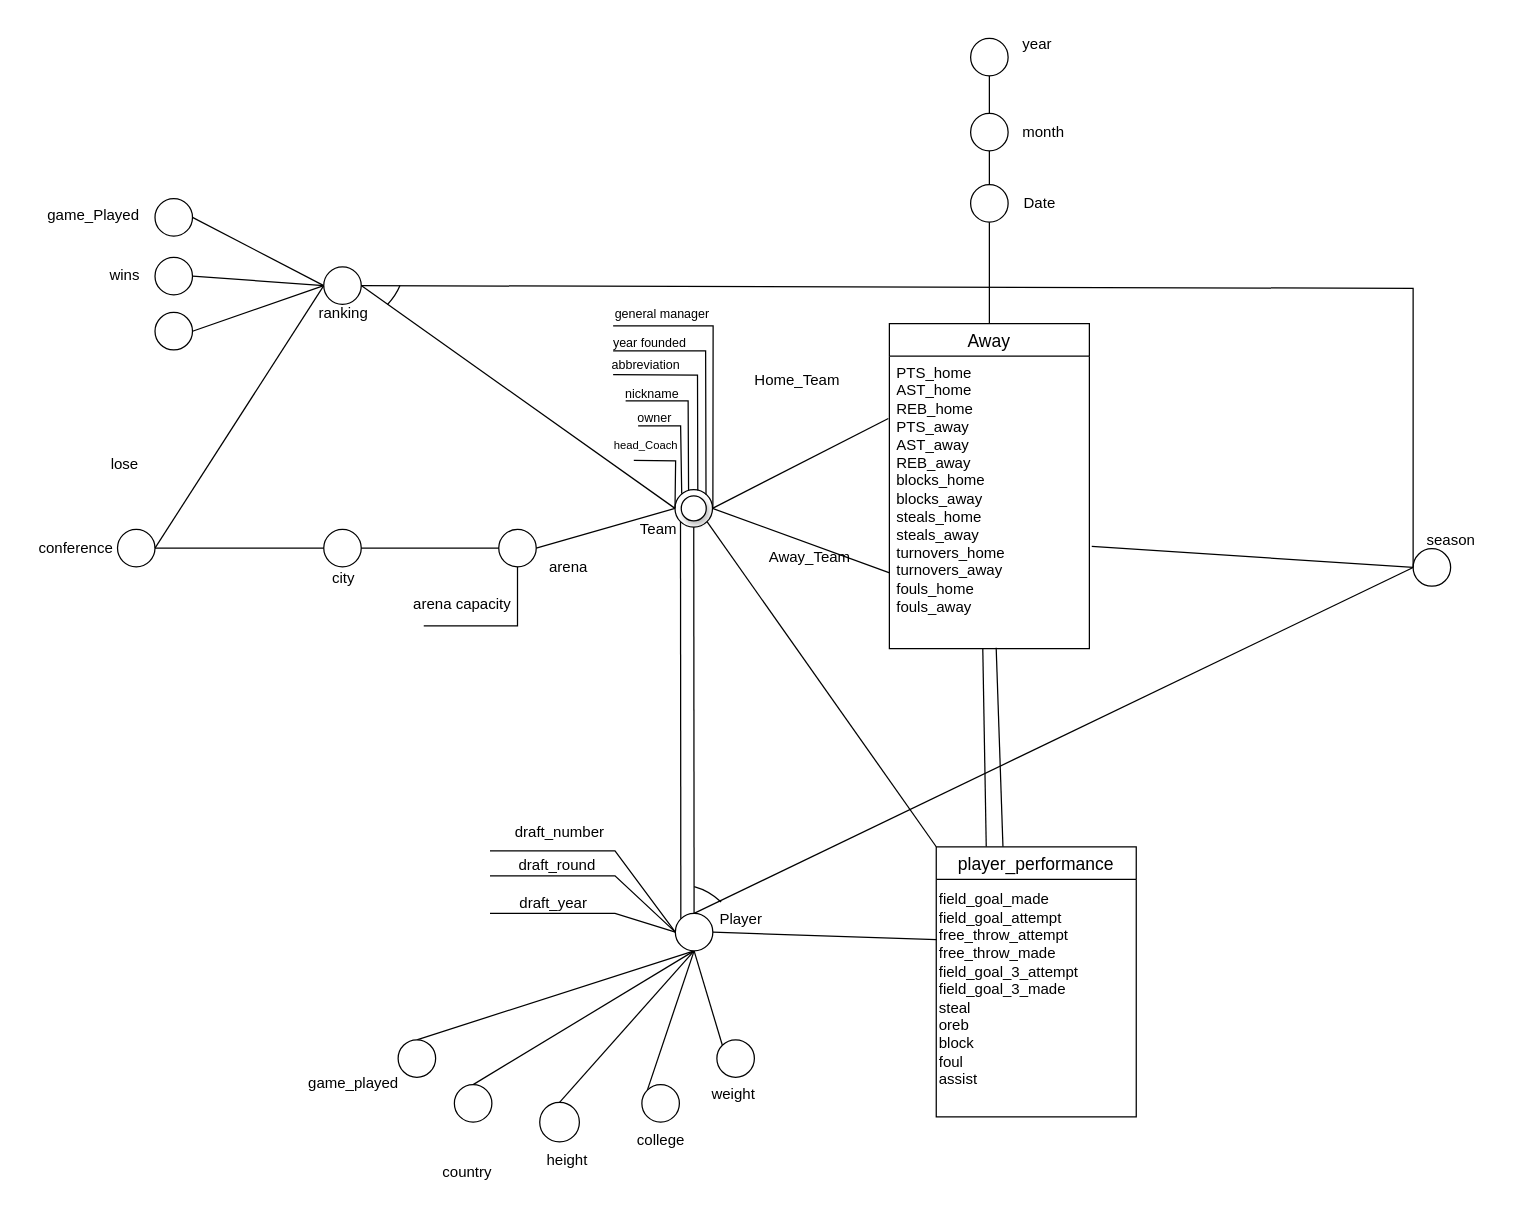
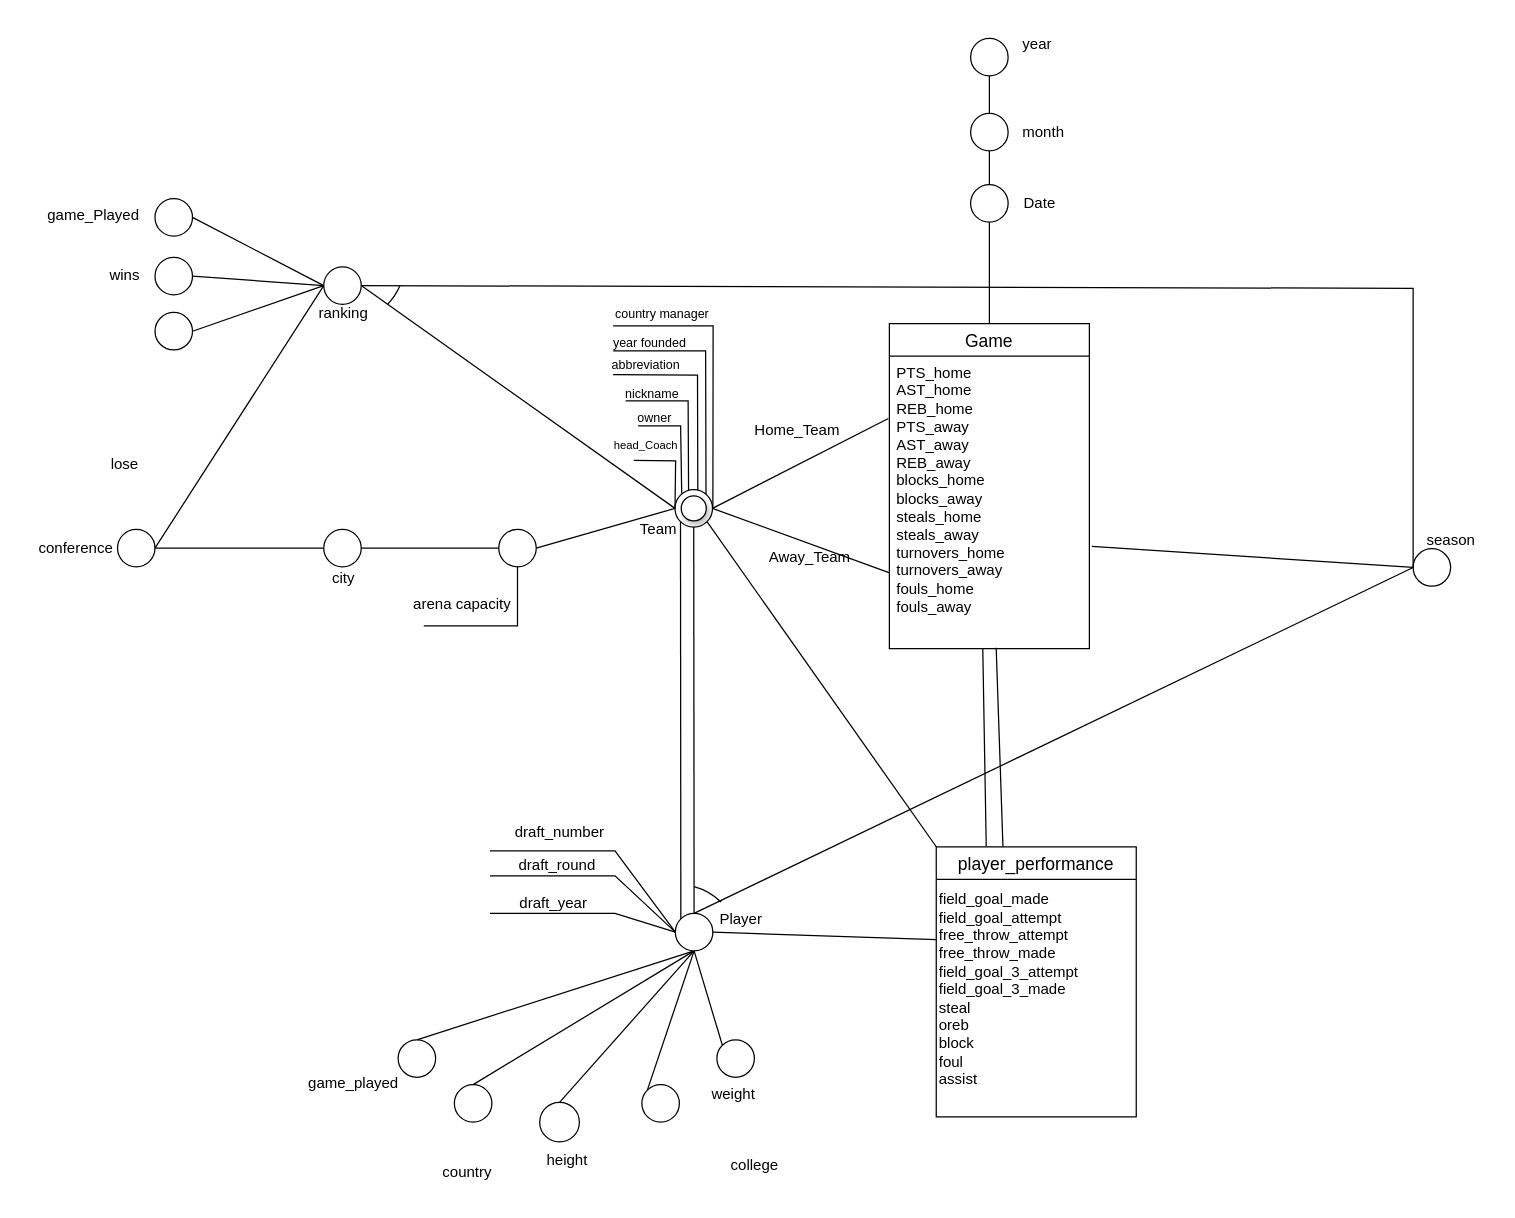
- <mxCell id="2" value="&lt;font style=&quot;font-size: 10px;&quot;&gt;general manager&lt;/font&gt;" style="text;html=1;align=center;verticalAlign=middle;resizable=0;points=[];autosize=1;strokeColor=none;fillColor=none;" parent="1" vertex="1"><mxGeometry x="478.5" y="235.21" width="100" height="30" as="geometry" /></mxCell>
+ <mxCell id="2" value="&lt;font style=&quot;font-size: 10px;&quot;&gt;country manager&lt;/font&gt;" style="text;html=1;align=center;verticalAlign=middle;resizable=0;points=[];autosize=1;strokeColor=none;fillColor=none;" parent="1" vertex="1"><mxGeometry x="478.5" y="235.21" width="100" height="30" as="geometry" /></mxCell>
- <mxCell id="4" value="Away" style="swimlane;fontStyle=0;childLayout=stackLayout;horizontal=1;startSize=26;horizontalStack=0;resizeParent=1;resizeParentMax=0;resizeLast=0;collapsible=1;marginBottom=0;align=center;fontSize=14;" parent="1" vertex="1"><mxGeometry x="711" y="258.21" width="160" height="260" as="geometry"><mxRectangle x="1130" y="142" width="130" height="30" as="alternateBounds" /></mxGeometry></mxCell>
+ <mxCell id="4" value="Game" style="swimlane;fontStyle=0;childLayout=stackLayout;horizontal=1;startSize=26;horizontalStack=0;resizeParent=1;resizeParentMax=0;resizeLast=0;collapsible=1;marginBottom=0;align=center;fontSize=14;" parent="1" vertex="1"><mxGeometry x="711" y="258.21" width="160" height="260" as="geometry"><mxRectangle x="1130" y="142" width="130" height="30" as="alternateBounds" /></mxGeometry></mxCell>
- <mxCell id="6" value="Home_Team" style="text;html=1;align=center;verticalAlign=middle;resizable=0;points=[];autosize=1;strokeColor=none;fillColor=none;" parent="1" vertex="1"><mxGeometry x="591.5" y="289" width="90" height="30" as="geometry" /></mxCell>
+ <mxCell id="6" value="Home_Team" style="text;html=1;align=center;verticalAlign=middle;resizable=0;points=[];autosize=1;strokeColor=none;fillColor=none;" parent="1" vertex="1"><mxGeometry x="591.5" y="329" width="90" height="30" as="geometry" /></mxCell>
- <mxCell id="50" value="arena" style="text;html=1;align=center;verticalAlign=middle;resizable=0;points=[];autosize=1;strokeColor=none;fillColor=none;" parent="1" vertex="1"><mxGeometry x="428.5" y="438.29" width="50" height="30" as="geometry" /></mxCell>
- <mxCell id="31" value="college" style="text;html=1;align=center;verticalAlign=middle;resizable=0;points=[];autosize=1;strokeColor=none;fillColor=none;" parent="1" vertex="1"><mxGeometry x="498" y="897" width="60" height="30" as="geometry" /></mxCell>
+ <mxCell id="31" value="college" style="text;html=1;align=center;verticalAlign=middle;resizable=0;points=[];autosize=1;strokeColor=none;fillColor=none;" parent="1" vertex="1"><mxGeometry x="573" y="917" width="60" height="30" as="geometry" /></mxCell>
